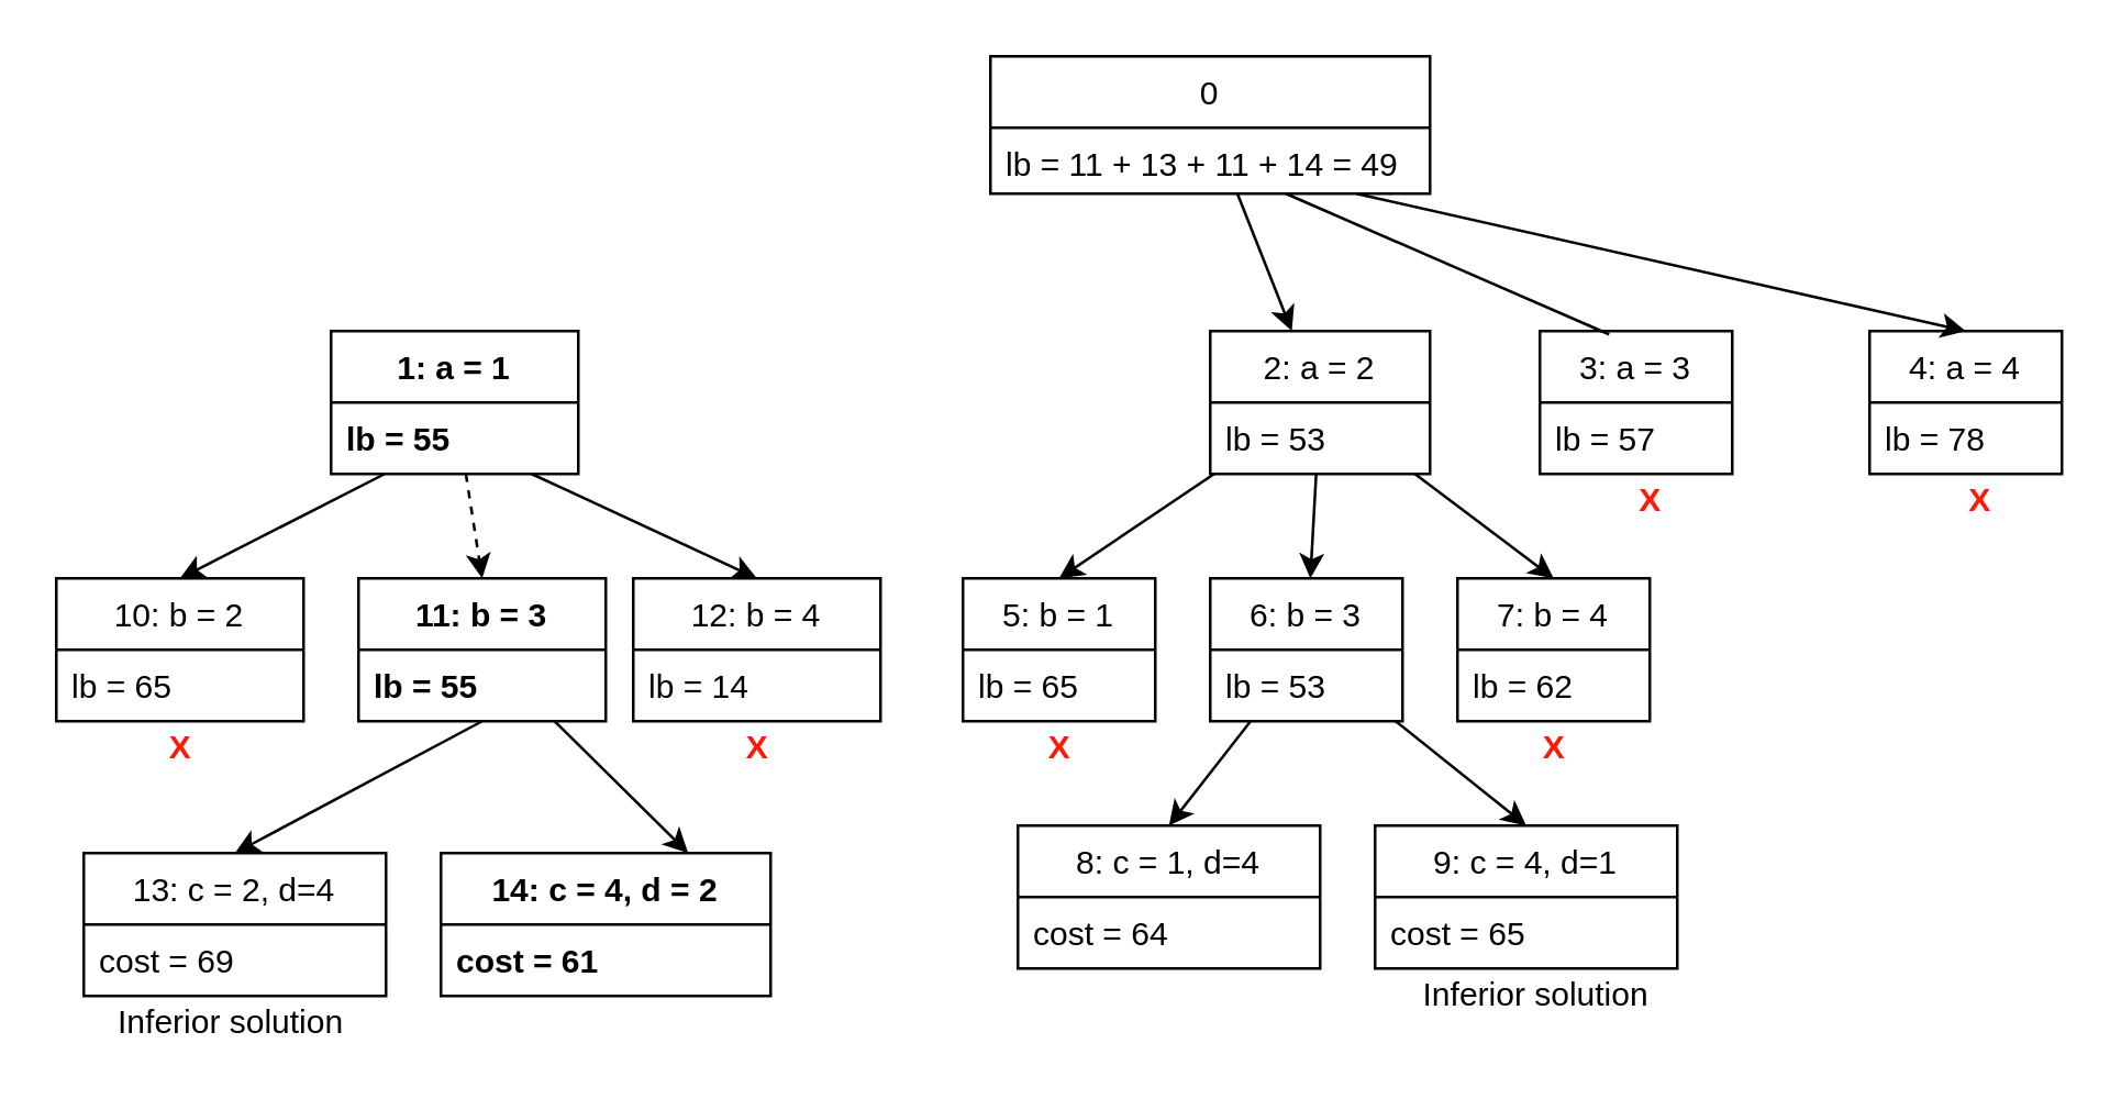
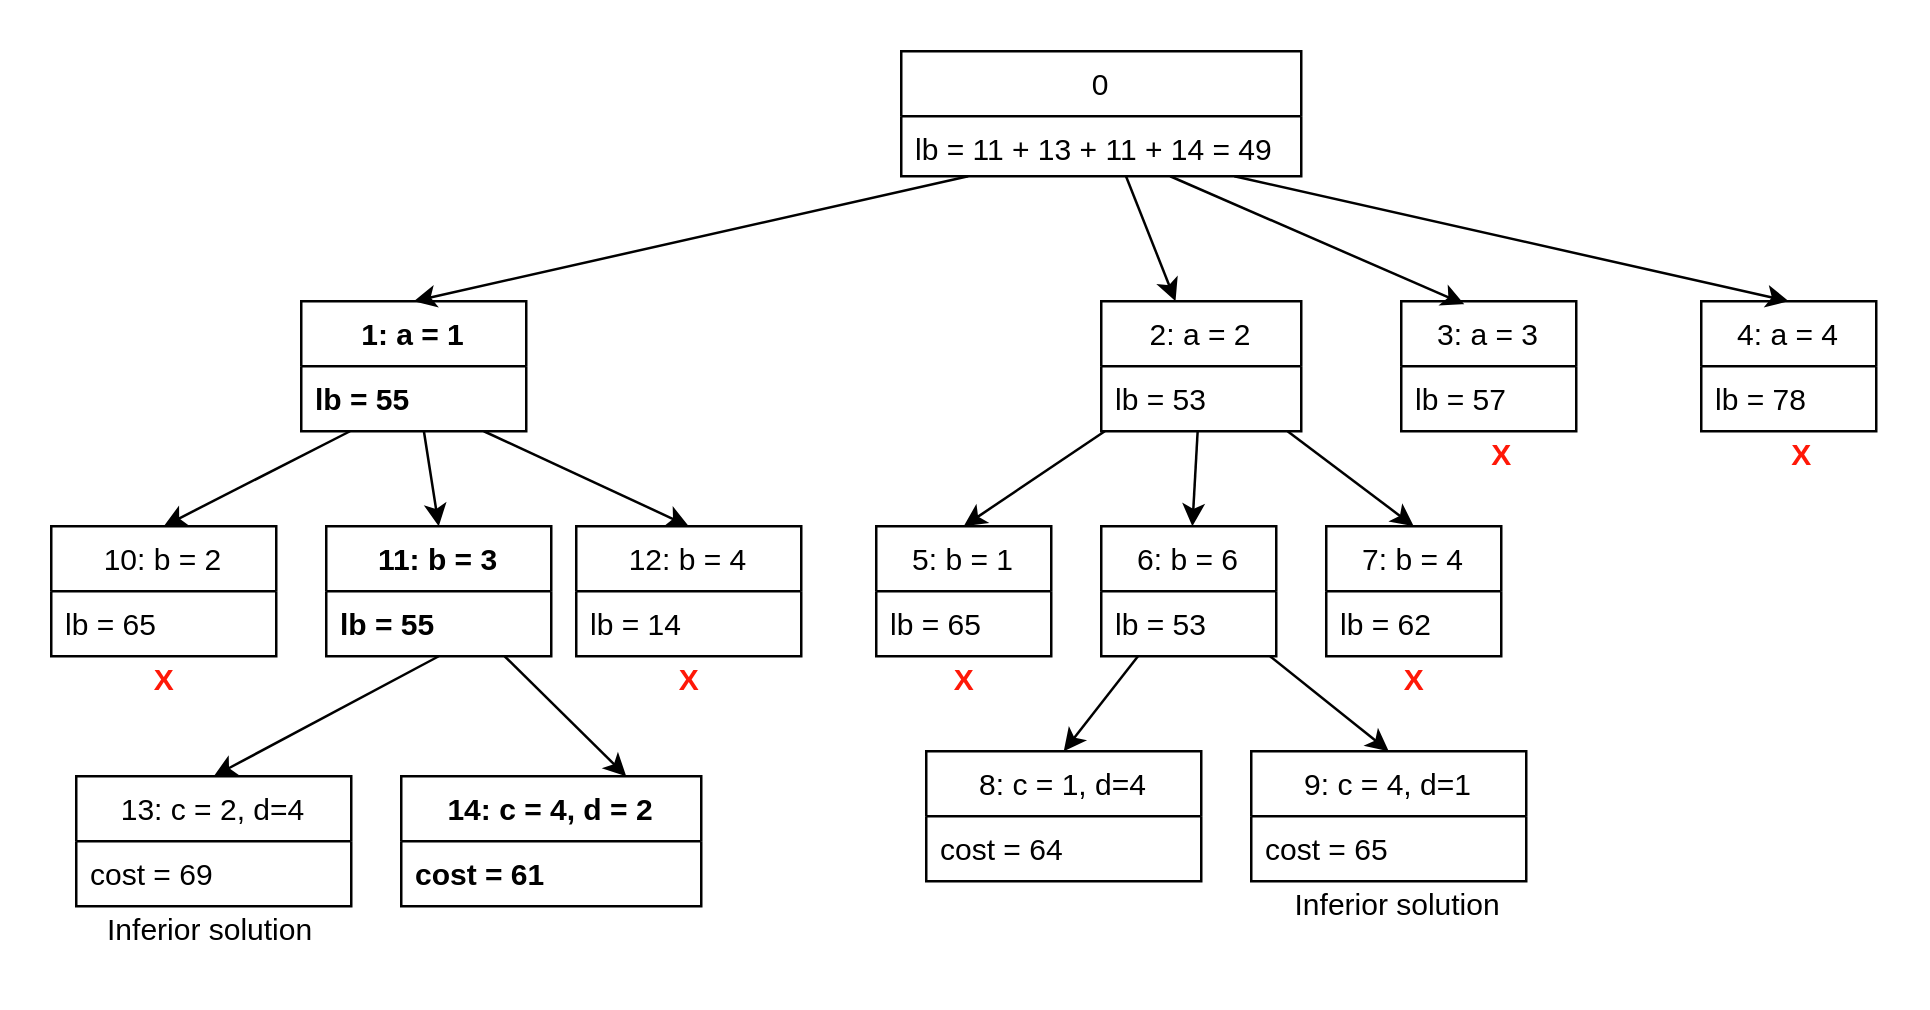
+ <mxCell id="37" style="edgeStyle=none;rounded=0;orthogonalLoop=1;jettySize=auto;html=1;entryX=0.5;entryY=0;entryDx=0;entryDy=0;" edge="1" parent="1" source="4" target="6"><mxGeometry relative="1" as="geometry" /></mxCell>
- <mxCell id="36" style="edgeStyle=none;rounded=0;orthogonalLoop=1;jettySize=auto;html=1;entryX=0.36;entryY=0.023;entryDx=0;entryDy=0;entryPerimeter=0;endArrow=none;" edge="1" parent="1" source="4" target="44"><mxGeometry relative="1" as="geometry" /></mxCell>
+ <mxCell id="36" style="edgeStyle=none;rounded=0;orthogonalLoop=1;jettySize=auto;html=1;entryX=0.36;entryY=0.023;entryDx=0;entryDy=0;entryPerimeter=0;" edge="1" parent="1" source="4" target="44"><mxGeometry relative="1" as="geometry" /></mxCell>
- <mxCell id="5" style="edgeStyle=none;rounded=0;orthogonalLoop=1;jettySize=auto;html=1;entryX=0.5;entryY=0;entryDx=0;entryDy=0;dashed=1;" edge="1" parent="1" source="6" target="12"><mxGeometry relative="1" as="geometry" /></mxCell>
+ <mxCell id="5" style="edgeStyle=none;rounded=0;orthogonalLoop=1;jettySize=auto;html=1;entryX=0.5;entryY=0;entryDx=0;entryDy=0;" edge="1" parent="1" source="6" target="12"><mxGeometry relative="1" as="geometry" /></mxCell>
- <mxCell id="23" value="6: b = 3" style="swimlane;fontStyle=0;childLayout=stackLayout;horizontal=1;startSize=26;fillColor=none;horizontalStack=0;resizeParent=1;resizeParentMax=0;resizeLast=0;collapsible=1;marginBottom=0;" vertex="1" parent="1"><mxGeometry x="440" y="210" width="70" height="52" as="geometry" /></mxCell>
+ <mxCell id="23" value="6: b = 6" style="swimlane;fontStyle=0;childLayout=stackLayout;horizontal=1;startSize=26;fillColor=none;horizontalStack=0;resizeParent=1;resizeParentMax=0;resizeLast=0;collapsible=1;marginBottom=0;" vertex="1" parent="1"><mxGeometry x="440" y="210" width="70" height="52" as="geometry" /></mxCell>
